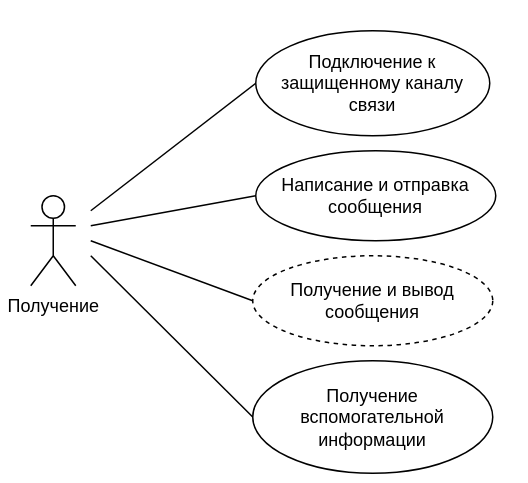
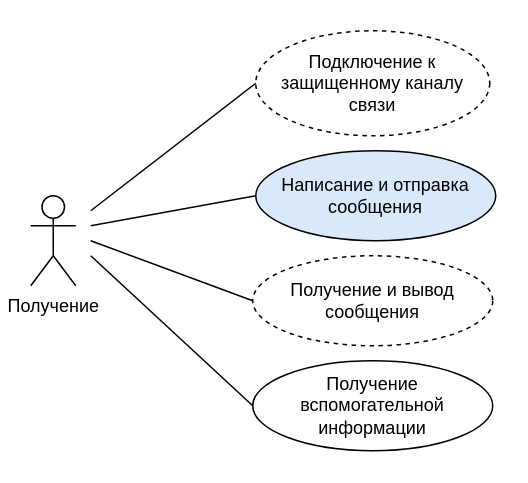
- <mxCell id="3" value="Подключение к защищенному каналу связи" style="ellipse;whiteSpace=wrap;html=1;" parent="1" vertex="1"><mxGeometry x="170" y="20" width="156" height="70" as="geometry" /></mxCell>
+ <mxCell id="3" value="Подключение к защищенному каналу связи" style="ellipse;whiteSpace=wrap;html=1;dashed=1;" parent="1" vertex="1"><mxGeometry x="170" y="20" width="156" height="70" as="geometry" /></mxCell>
- <mxCell id="4" value="Написание и отправка сообщения" style="ellipse;whiteSpace=wrap;html=1;" parent="1" vertex="1"><mxGeometry x="170" y="100" width="160" height="60" as="geometry" /></mxCell>
+ <mxCell id="4" value="Написание и отправка сообщения" style="ellipse;whiteSpace=wrap;html=1;fillColor=#dae8fc;" parent="1" vertex="1"><mxGeometry x="170" y="100" width="160" height="60" as="geometry" /></mxCell>
- <mxCell id="5" value="Получение вспомогательной информации" style="ellipse;whiteSpace=wrap;html=1;" parent="1" vertex="1"><mxGeometry x="168" y="240" width="160" height="75" as="geometry" /></mxCell>
+ <mxCell id="5" value="Получение вспомогательной информации" style="ellipse;whiteSpace=wrap;html=1;" parent="1" vertex="1"><mxGeometry x="168" y="240" width="160" height="60" as="geometry" /></mxCell>
